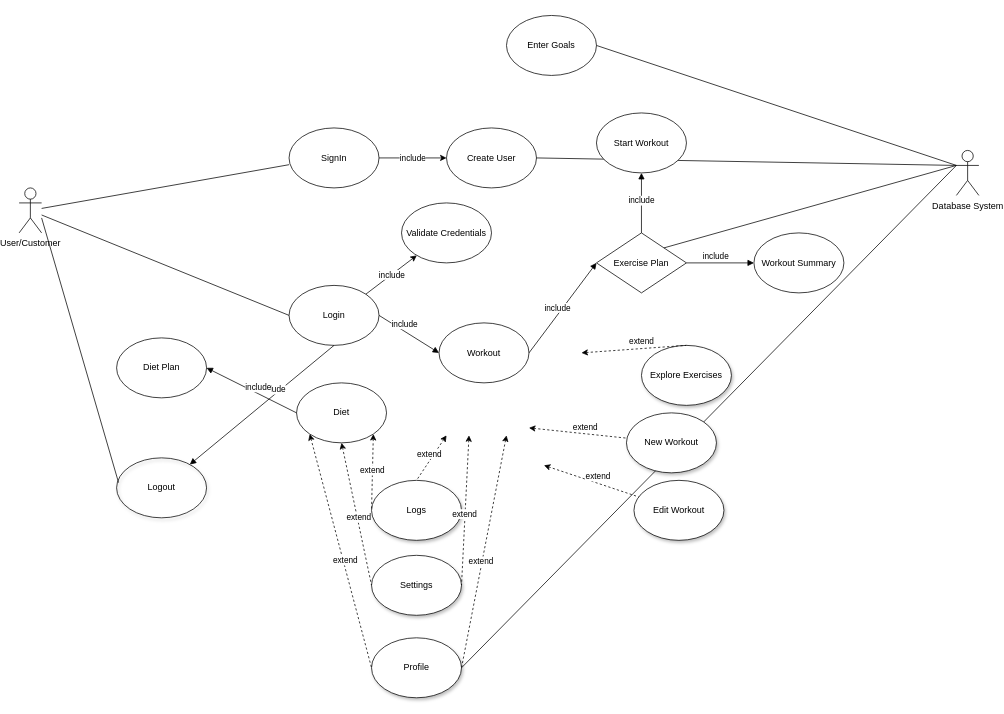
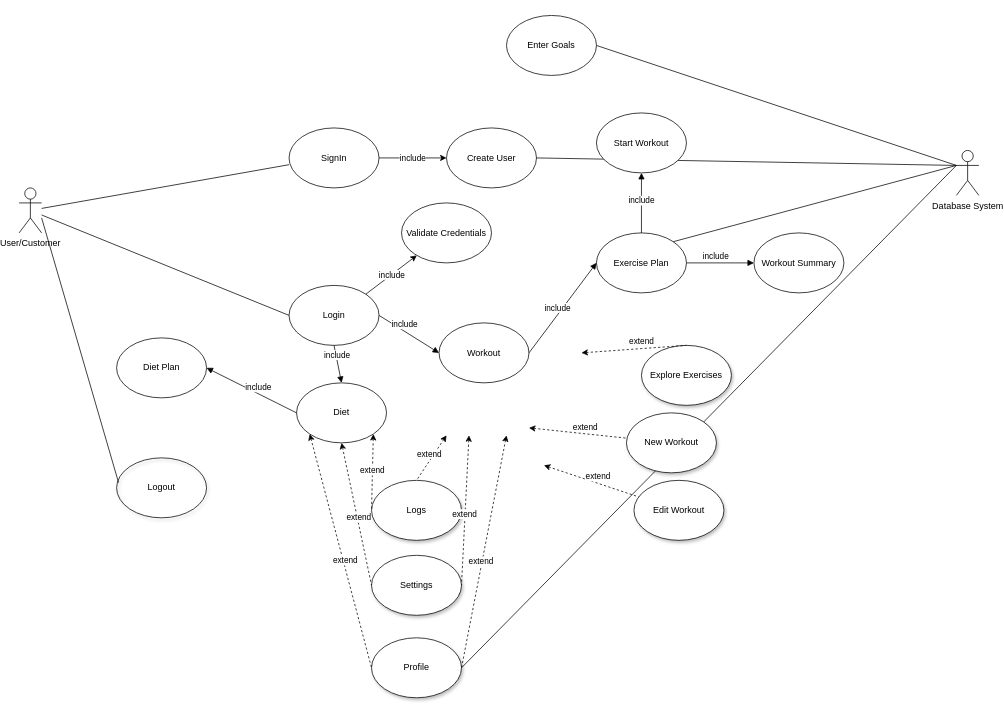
- <mxCell id="20" value="Exercise Plan" style="rhombus;whiteSpace=wrap;html=1;" parent="1" vertex="1"><mxGeometry x="790" y="310" width="120" height="80" as="geometry" /></mxCell>
+ <mxCell id="20" value="Exercise Plan" style="ellipse;whiteSpace=wrap;html=1;" parent="1" vertex="1"><mxGeometry x="790" y="310" width="120" height="80" as="geometry" /></mxCell>
- <mxCell id="13" value="include" style="html=1;verticalAlign=bottom;endArrow=block;exitX=0.5;exitY=1;exitDx=0;exitDy=0;" parent="1" source="5" target="36" edge="1"><mxGeometry x="-0.143" width="80" relative="1" as="geometry"><mxPoint x="410" y="410" as="sourcePoint" /><mxPoint x="470" y="580" as="targetPoint" /><mxPoint as="offset" /></mxGeometry></mxCell>
+ <mxCell id="13" value="include" style="html=1;verticalAlign=bottom;endArrow=block;exitX=0.5;exitY=1;exitDx=0;exitDy=0;entryX=0.5;entryY=0;entryDx=0;entryDy=0;" parent="1" source="5" target="12" edge="1"><mxGeometry x="-0.143" width="80" relative="1" as="geometry"><mxPoint x="410" y="410" as="sourcePoint" /><mxPoint x="470" y="580" as="targetPoint" /><mxPoint as="offset" /></mxGeometry></mxCell>
